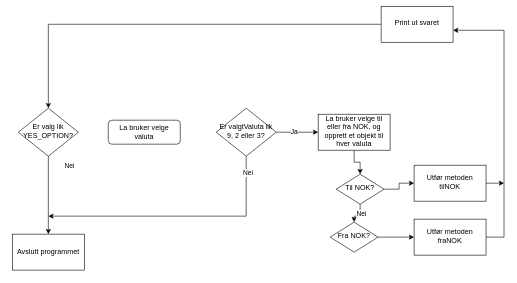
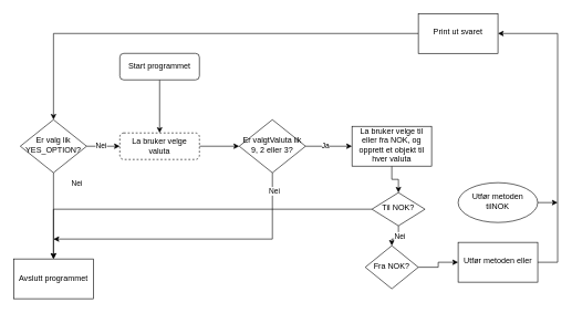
- <mxCell id="29" value="Print ut svaret" style="whiteSpace=wrap;html=1;shadow=0;strokeWidth=1;spacing=6;spacingTop=-4;" vertex="1" parent="1"><mxGeometry x="635" y="10" width="120" height="60" as="geometry" /></mxCell>
+ <mxCell id="29" value="Print ut svaret" style="whiteSpace=wrap;html=1;shadow=0;strokeWidth=1;spacing=6;spacingTop=-4;" vertex="1" parent="1"><mxGeometry x="630" y="20" width="120" height="60" as="geometry" /></mxCell>
+ <mxCell id="3" value="Start programmet" style="rounded=1;whiteSpace=wrap;html=1;fontSize=12;glass=0;strokeWidth=1;shadow=0;" parent="1" vertex="1"><mxGeometry x="180" y="80" width="120" height="40" as="geometry" /></mxCell>
+ <mxCell id="2" style="edgeStyle=orthogonalEdgeStyle;rounded=0;orthogonalLoop=1;jettySize=auto;html=1;entryX=0.5;entryY=0;entryDx=0;entryDy=0;" edge="1" parent="1" source="3" target="10"><mxGeometry relative="1" as="geometry" /></mxCell>
+ <mxCell id="6" style="edgeStyle=orthogonalEdgeStyle;rounded=0;orthogonalLoop=1;jettySize=auto;html=1;entryX=0;entryY=0.5;entryDx=0;entryDy=0;" edge="1" parent="1" source="8" target="10"><mxGeometry relative="1" as="geometry" /></mxCell>
+ <mxCell id="7" value="Nei" style="edgeLabel;html=1;align=center;verticalAlign=middle;resizable=0;points=[];" vertex="1" connectable="0" parent="6"><mxGeometry x="-0.158" y="1" relative="1" as="geometry"><mxPoint as="offset" /></mxGeometry></mxCell>
- <mxCell id="10" value="La bruker velge valuta" style="rounded=1;whiteSpace=wrap;html=1;fontSize=12;glass=0;strokeWidth=1;shadow=0;" parent="1" vertex="1"><mxGeometry x="180" y="200" width="120" height="40" as="geometry" /></mxCell>
+ <mxCell id="10" value="La bruker velge valuta" style="rounded=1;whiteSpace=wrap;html=1;fontSize=12;glass=0;strokeWidth=1;shadow=0;dashed=1;" parent="1" vertex="1"><mxGeometry x="180" y="200" width="120" height="40" as="geometry" /></mxCell>
+ <mxCell id="9" style="edgeStyle=orthogonalEdgeStyle;rounded=0;orthogonalLoop=1;jettySize=auto;html=1;entryX=0;entryY=0.5;entryDx=0;entryDy=0;" edge="1" parent="1" source="10" target="15"><mxGeometry relative="1" as="geometry" /></mxCell>
- <mxCell id="20" value="" style="edgeStyle=orthogonalEdgeStyle;rounded=0;orthogonalLoop=1;jettySize=auto;html=1;" edge="1" parent="1" source="21" target="25"><mxGeometry relative="1" as="geometry" /></mxCell>
+ <mxCell id="20" value="" style="edgeStyle=orthogonalEdgeStyle;rounded=0;orthogonalLoop=1;jettySize=auto;html=1;" edge="1" parent="1" source="21" target="30"><mxGeometry relative="1" as="geometry" /></mxCell>
- <mxCell id="25" value="Utfør metoden tilNOK" style="whiteSpace=wrap;html=1;shadow=0;strokeWidth=1;spacing=6;spacingTop=-4;" vertex="1" parent="1"><mxGeometry x="690" y="275" width="120" height="60" as="geometry" /></mxCell>
+ <mxCell id="25" value="Utfør metoden tilNOK" style="ellipse;whiteSpace=wrap;html=1;shadow=0;strokeWidth=1;spacing=6;spacingTop=-4;" vertex="1" parent="1"><mxGeometry x="690" y="275" width="120" height="60" as="geometry" /></mxCell>
- <mxCell id="27" value="Utfør metoden fraNOK" style="whiteSpace=wrap;html=1;shadow=0;strokeWidth=1;spacing=6;spacingTop=-4;" vertex="1" parent="1"><mxGeometry x="690" y="365" width="120" height="60" as="geometry" /></mxCell>
+ <mxCell id="27" value="Utfør metoden eller" style="whiteSpace=wrap;html=1;shadow=0;strokeWidth=1;spacing=6;spacingTop=-4;" vertex="1" parent="1"><mxGeometry x="690" y="365" width="120" height="60" as="geometry" /></mxCell>
- <mxCell id="23" value="Fra NOK?" style="rhombus;whiteSpace=wrap;html=1;shadow=0;strokeWidth=1;spacing=6;spacingTop=-4;" vertex="1" parent="1"><mxGeometry x="550" y="370" width="80" height="50" as="geometry" /></mxCell>
+ <mxCell id="23" value="Fra NOK?" style="rhombus;whiteSpace=wrap;html=1;shadow=0;strokeWidth=1;spacing=6;spacingTop=-4;" vertex="1" parent="1"><mxGeometry x="550" y="370" width="80" height="65" as="geometry" /></mxCell>
